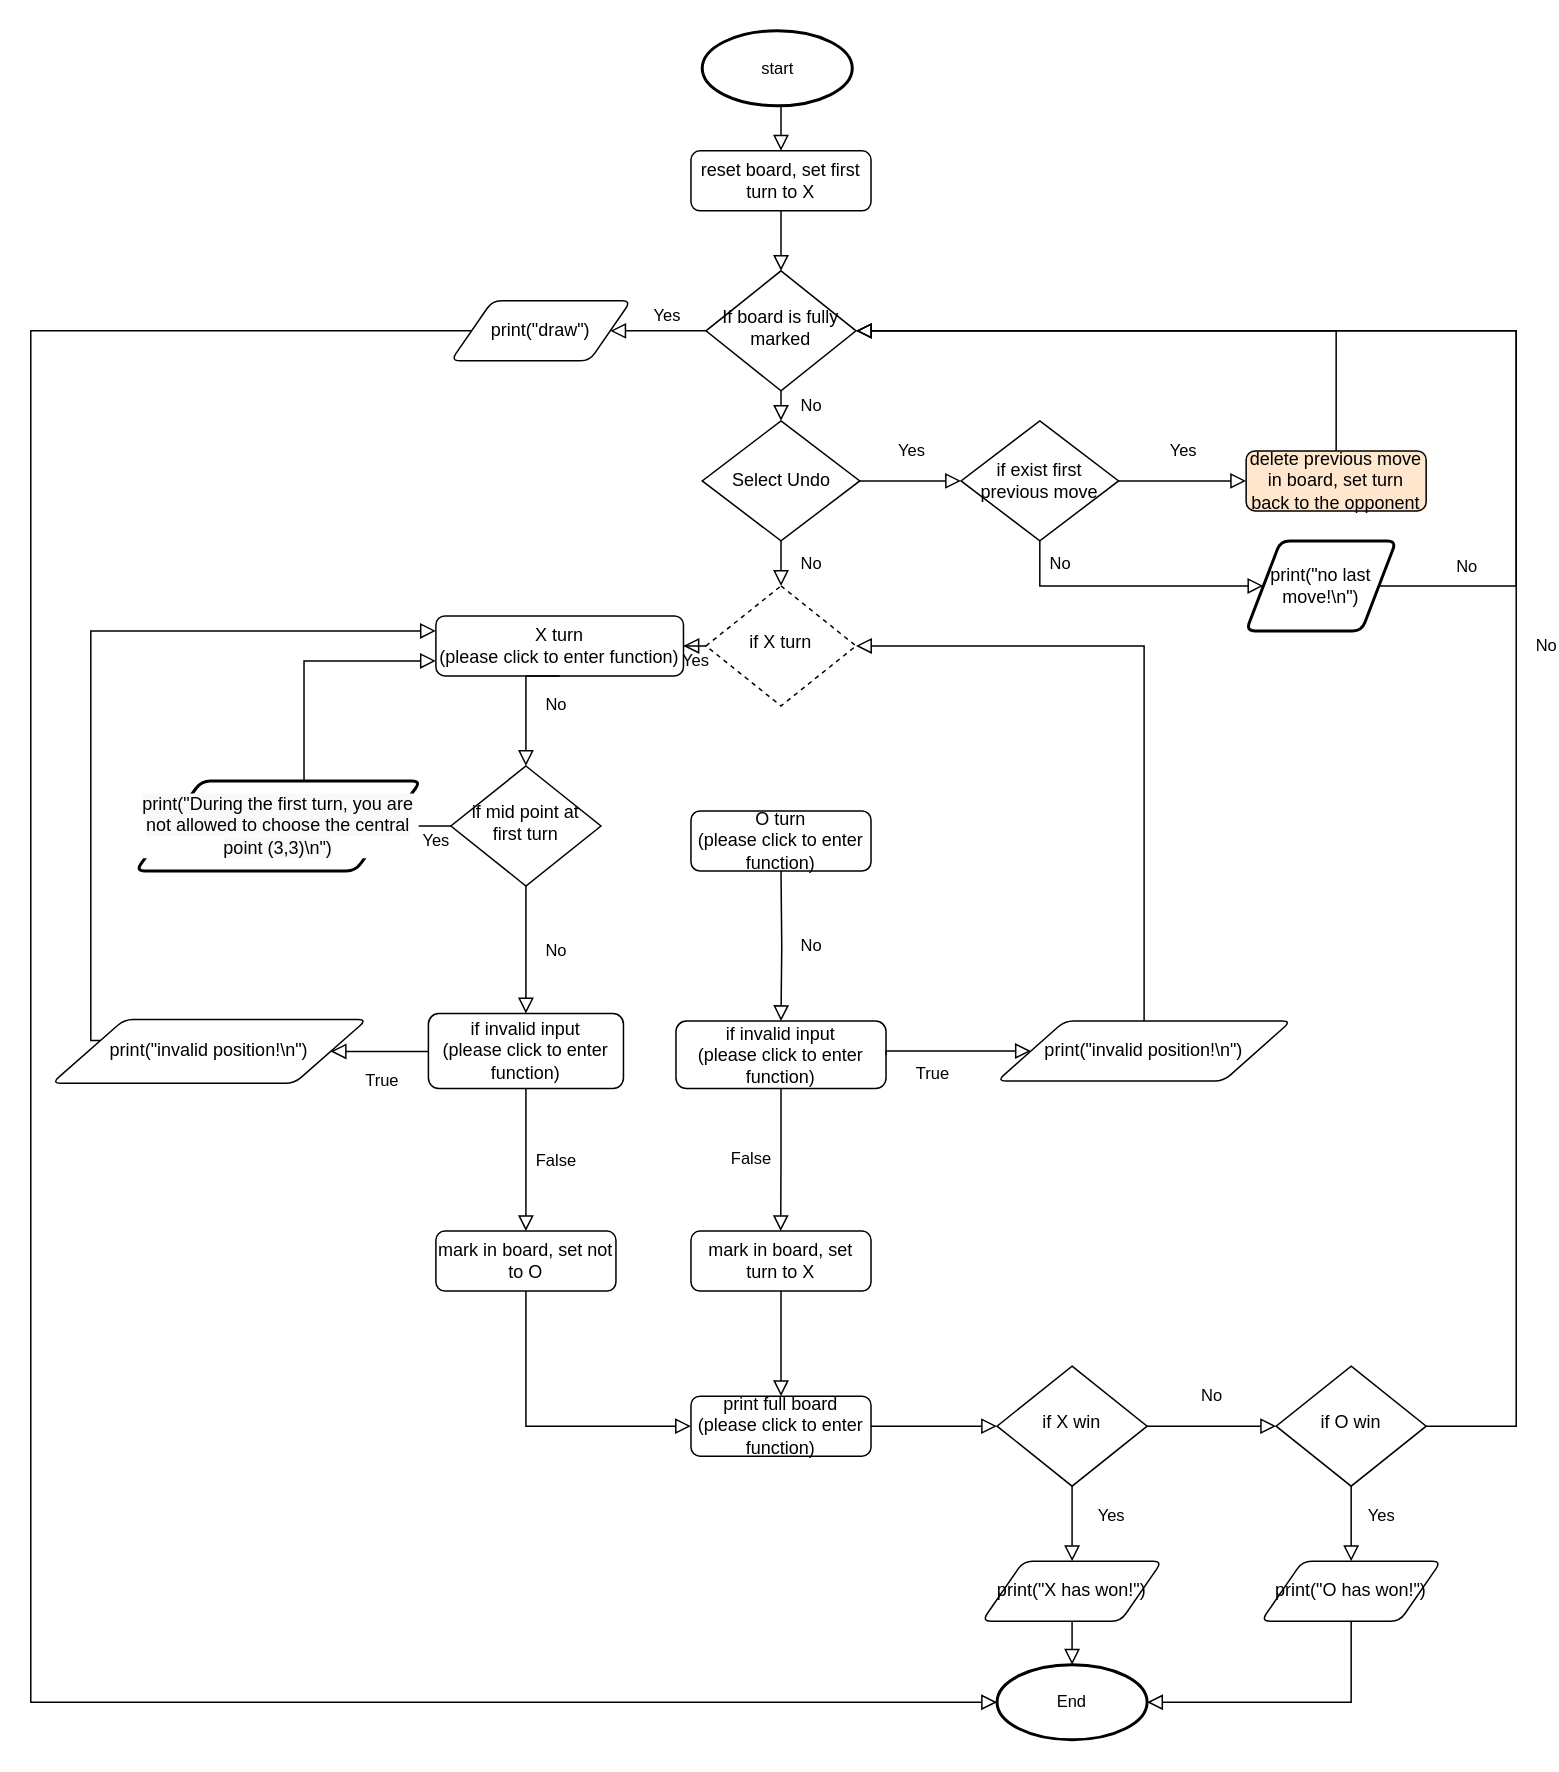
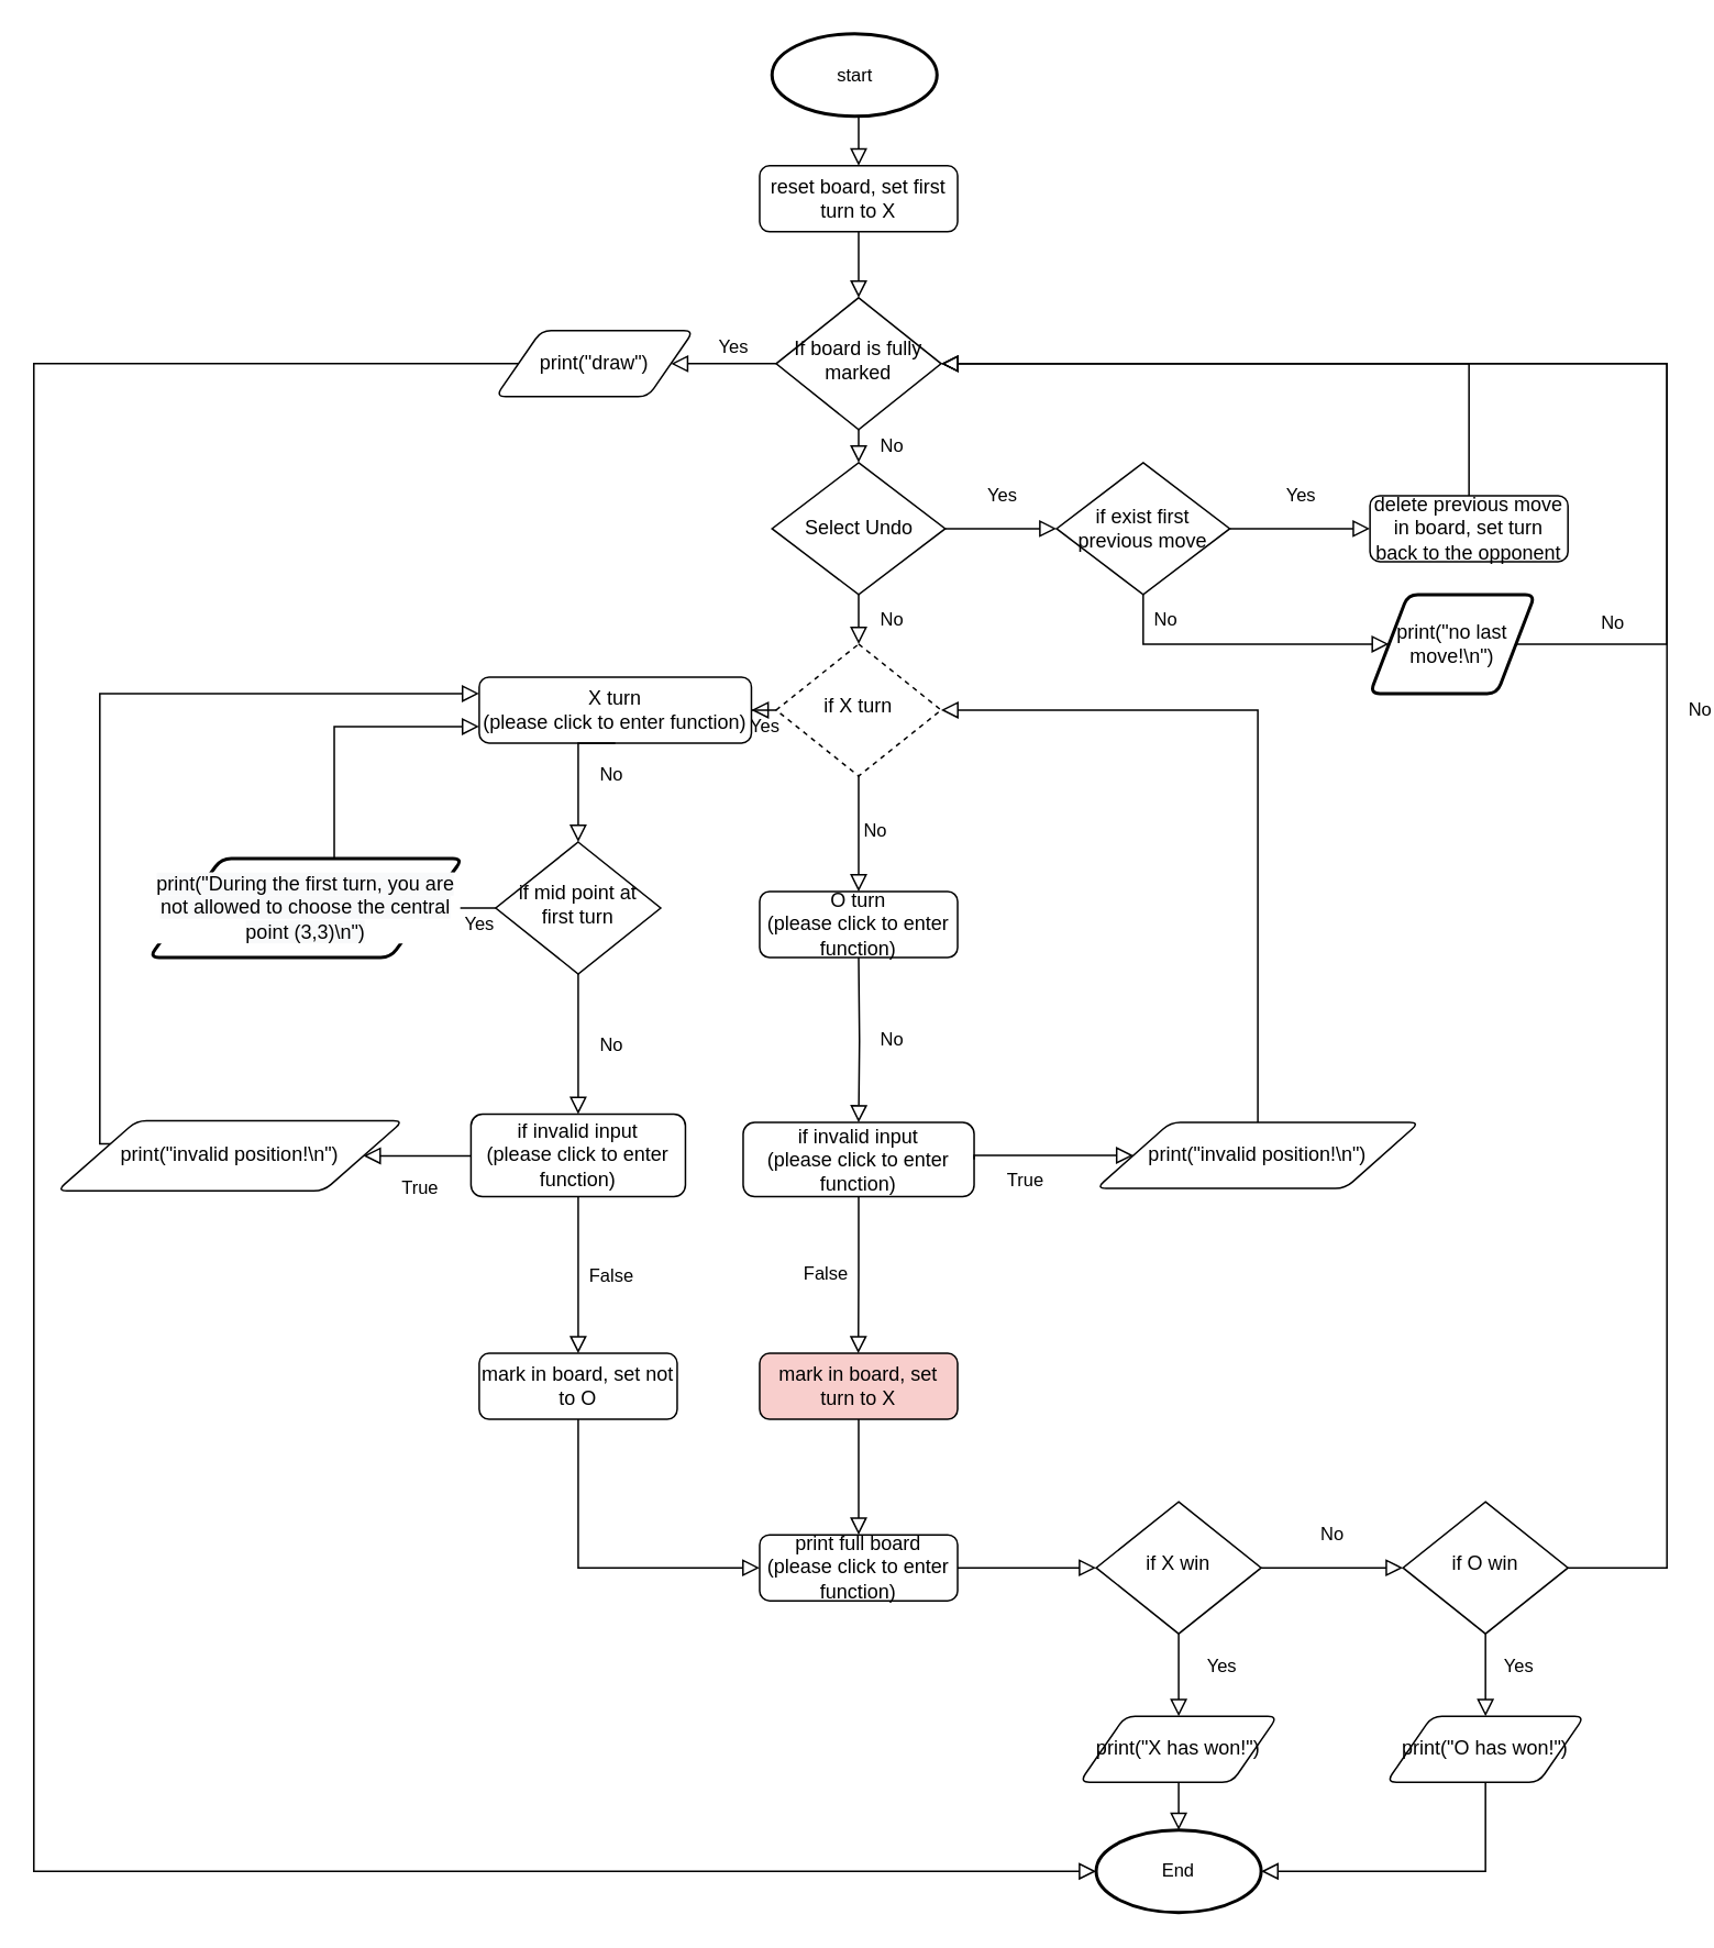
- <mxCell id="17" value="delete previous move in board, set turn back to the opponent" style="rounded=1;whiteSpace=wrap;html=1;fillColor=#ffe6cc;" parent="1" vertex="1"><mxGeometry x="830" y="300" width="120" height="40" as="geometry" /></mxCell>
+ <mxCell id="17" value="delete previous move in board, set turn back to the opponent" style="rounded=1;whiteSpace=wrap;html=1;" parent="1" vertex="1"><mxGeometry x="830" y="300" width="120" height="40" as="geometry" /></mxCell>
+ <mxCell id="13" value="No" style="rounded=0;html=1;jettySize=auto;orthogonalLoop=1;fontSize=11;endArrow=block;endFill=0;endSize=8;strokeWidth=1;shadow=0;labelBackgroundColor=none;edgeStyle=orthogonalEdgeStyle;entryX=0.5;entryY=0;entryDx=0;entryDy=0;exitX=0.5;exitY=1;exitDx=0;exitDy=0;" parent="1" source="11" target="6" edge="1"><mxGeometry x="-0.048" y="10" relative="1" as="geometry"><mxPoint as="offset" /><mxPoint x="490" y="330" as="sourcePoint" /><mxPoint x="440" y="330" as="targetPoint" /></mxGeometry></mxCell>
- <mxCell id="32" value="mark in board, set turn to X" style="rounded=1;whiteSpace=wrap;html=1;fontSize=12;glass=0;strokeWidth=1;shadow=0;" parent="1" vertex="1"><mxGeometry x="460" y="820" width="120" height="40" as="geometry" /></mxCell>
+ <mxCell id="32" value="mark in board, set turn to X" style="rounded=1;whiteSpace=wrap;html=1;fontSize=12;glass=0;strokeWidth=1;shadow=0;fillColor=#f8cecc;" parent="1" vertex="1"><mxGeometry x="460" y="820" width="120" height="40" as="geometry" /></mxCell>
